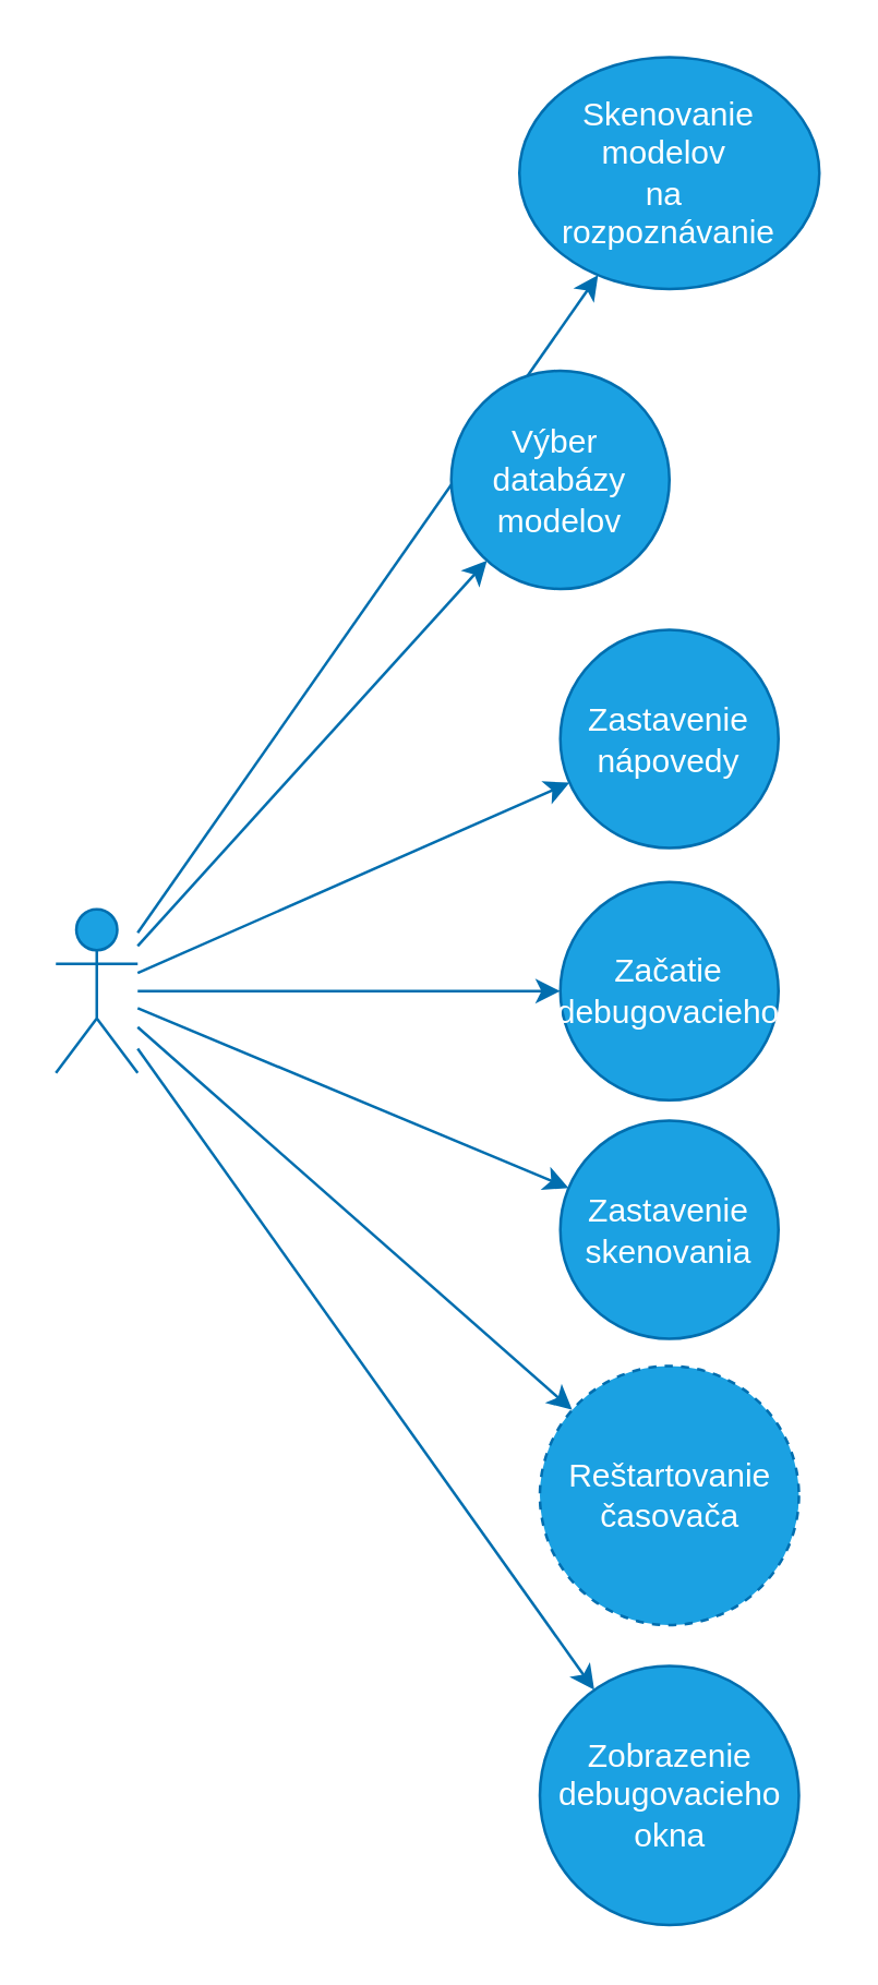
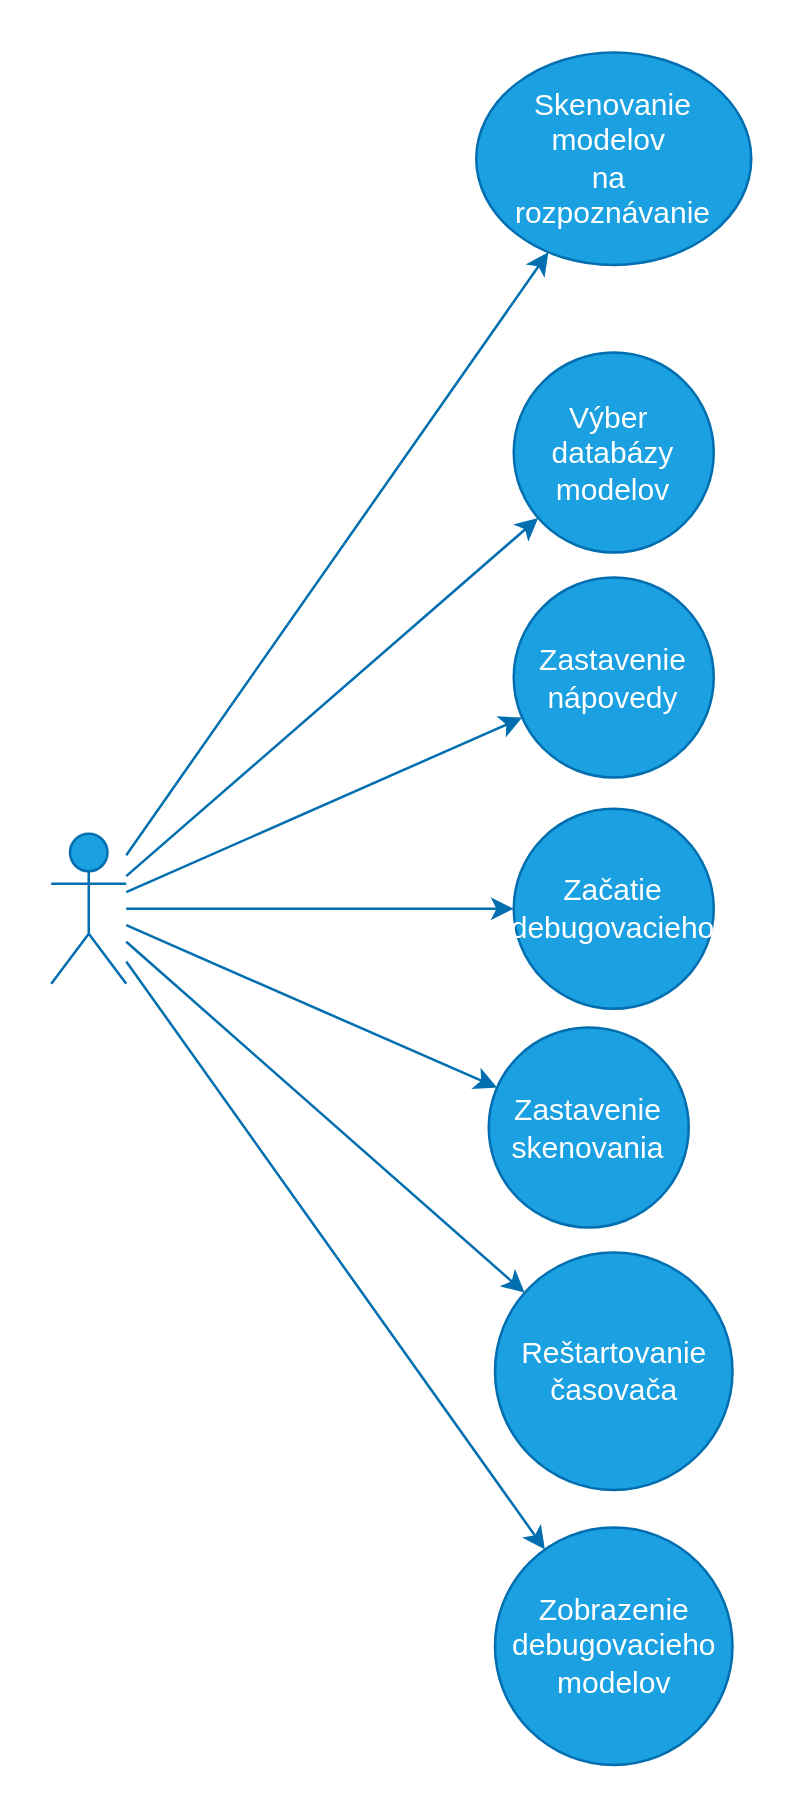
- <mxCell id="6" value="&lt;div&gt;&lt;span style=&quot;background-color: initial;&quot;&gt;Výber&amp;nbsp;&lt;/span&gt;&lt;br&gt;&lt;/div&gt;&lt;div&gt;databázy&lt;div&gt;modelov&lt;/div&gt;&lt;/div&gt;" style="ellipse;whiteSpace=wrap;html=1;verticalAlign=middle;fillColor=#1ba1e2;fontColor=#ffffff;strokeColor=#006EAF;" parent="1" vertex="1"><mxGeometry x="165" y="135.5" width="80" height="80" as="geometry" /></mxCell>
+ <mxCell id="6" value="&lt;div&gt;&lt;span style=&quot;background-color: initial;&quot;&gt;Výber&amp;nbsp;&lt;/span&gt;&lt;br&gt;&lt;/div&gt;&lt;div&gt;databázy&lt;div&gt;modelov&lt;/div&gt;&lt;/div&gt;" style="ellipse;whiteSpace=wrap;html=1;verticalAlign=middle;fillColor=#1ba1e2;fontColor=#ffffff;strokeColor=#006EAF;" parent="1" vertex="1"><mxGeometry x="205" y="140.5" width="80" height="80" as="geometry" /></mxCell>
- <mxCell id="4" value="U&lt;span style=&quot;background-color: initial;&quot;&gt;žívateľ&lt;/span&gt;" style="shape=umlActor;verticalLabelPosition=bottom;verticalAlign=top;html=1;outlineConnect=0;fillColor=#1ba1e2;fontColor=#ffffff;strokeColor=#006EAF;" parent="1" vertex="1"><mxGeometry x="20" y="333" width="30" height="60" as="geometry" /></mxCell>
+ <mxCell id="4" value="U&lt;span style=&quot;background-color: initial;&quot;&gt;časovača&lt;/span&gt;" style="shape=umlActor;verticalLabelPosition=bottom;verticalAlign=top;html=1;outlineConnect=0;fillColor=#1ba1e2;fontColor=#ffffff;strokeColor=#006EAF;" parent="1" vertex="1"><mxGeometry x="20" y="333" width="30" height="60" as="geometry" /></mxCell>
- <mxCell id="12" value="Zastavenie skenovania" style="ellipse;whiteSpace=wrap;html=1;verticalAlign=middle;fillColor=#1ba1e2;fontColor=#ffffff;strokeColor=#006EAF;" parent="1" vertex="1"><mxGeometry x="205" y="410.5" width="80" height="80" as="geometry" /></mxCell>
+ <mxCell id="12" value="Zastavenie skenovania" style="ellipse;whiteSpace=wrap;html=1;verticalAlign=middle;fillColor=#1ba1e2;fontColor=#ffffff;strokeColor=#006EAF;" parent="1" vertex="1"><mxGeometry x="195" y="410.5" width="80" height="80" as="geometry" /></mxCell>
- <mxCell id="14" value="Reštartovanie časovača" style="ellipse;whiteSpace=wrap;html=1;verticalAlign=middle;fillColor=#1ba1e2;fontColor=#ffffff;strokeColor=#006EAF;dashed=1;" parent="1" vertex="1"><mxGeometry x="197.5" y="500.5" width="95" height="95" as="geometry" /></mxCell>
+ <mxCell id="14" value="Reštartovanie časovača" style="ellipse;whiteSpace=wrap;html=1;verticalAlign=middle;fillColor=#1ba1e2;fontColor=#ffffff;strokeColor=#006EAF;" parent="1" vertex="1"><mxGeometry x="197.5" y="500.5" width="95" height="95" as="geometry" /></mxCell>
- <mxCell id="16" value="Zobrazenie debugovacieho okna" style="ellipse;whiteSpace=wrap;html=1;verticalAlign=middle;fillColor=#1ba1e2;fontColor=#ffffff;strokeColor=#006EAF;" parent="1" vertex="1"><mxGeometry x="197.5" y="610.5" width="95" height="95" as="geometry" /></mxCell>
+ <mxCell id="16" value="Zobrazenie debugovacieho modelov" style="ellipse;whiteSpace=wrap;html=1;verticalAlign=middle;fillColor=#1ba1e2;fontColor=#ffffff;strokeColor=#006EAF;" parent="1" vertex="1"><mxGeometry x="197.5" y="610.5" width="95" height="95" as="geometry" /></mxCell>
